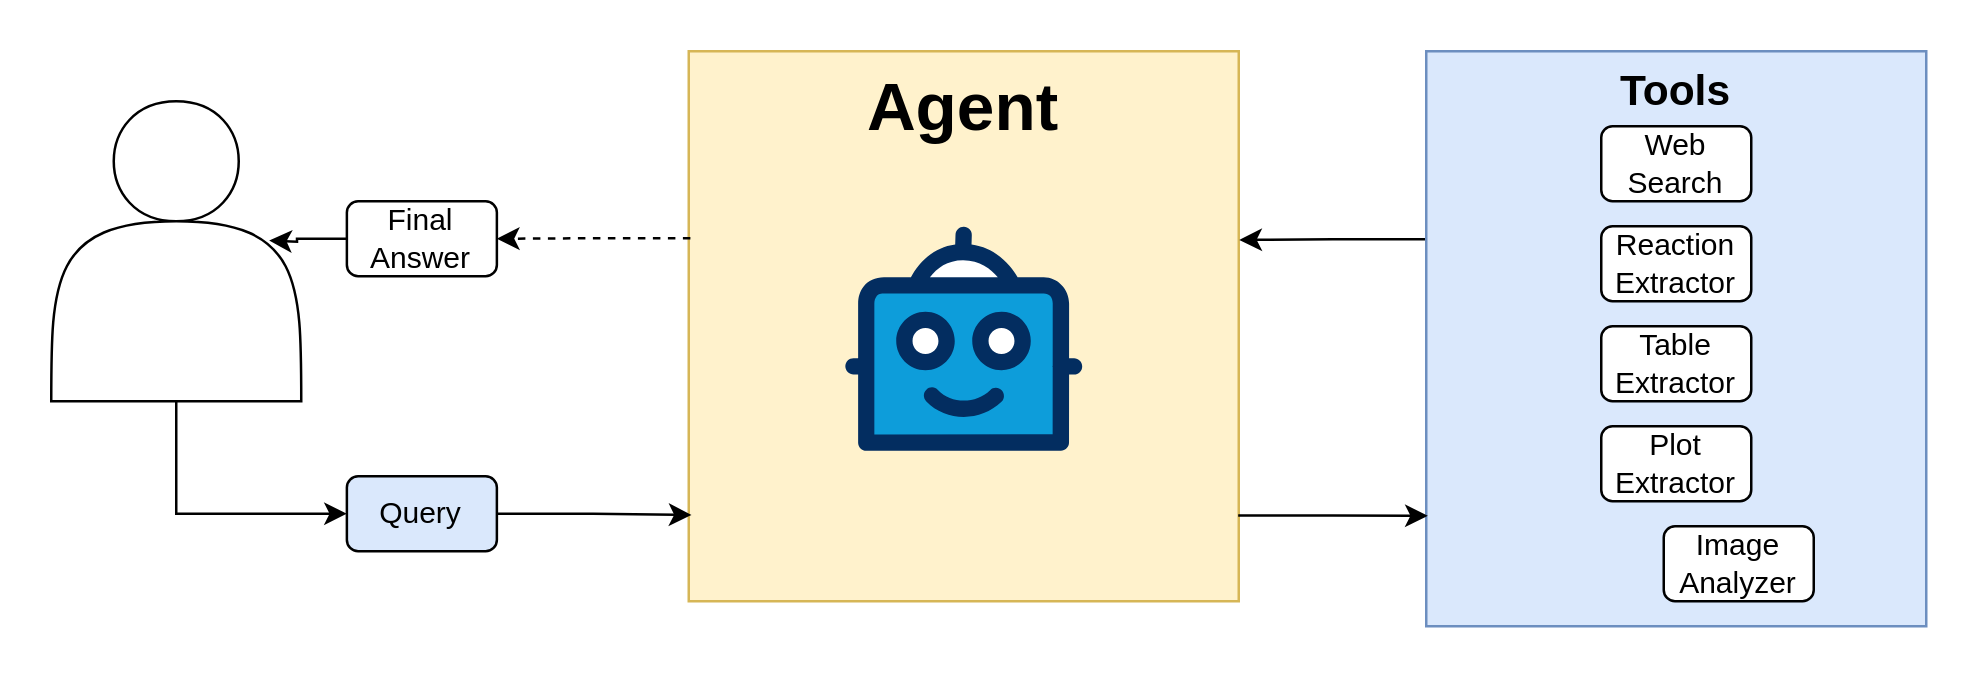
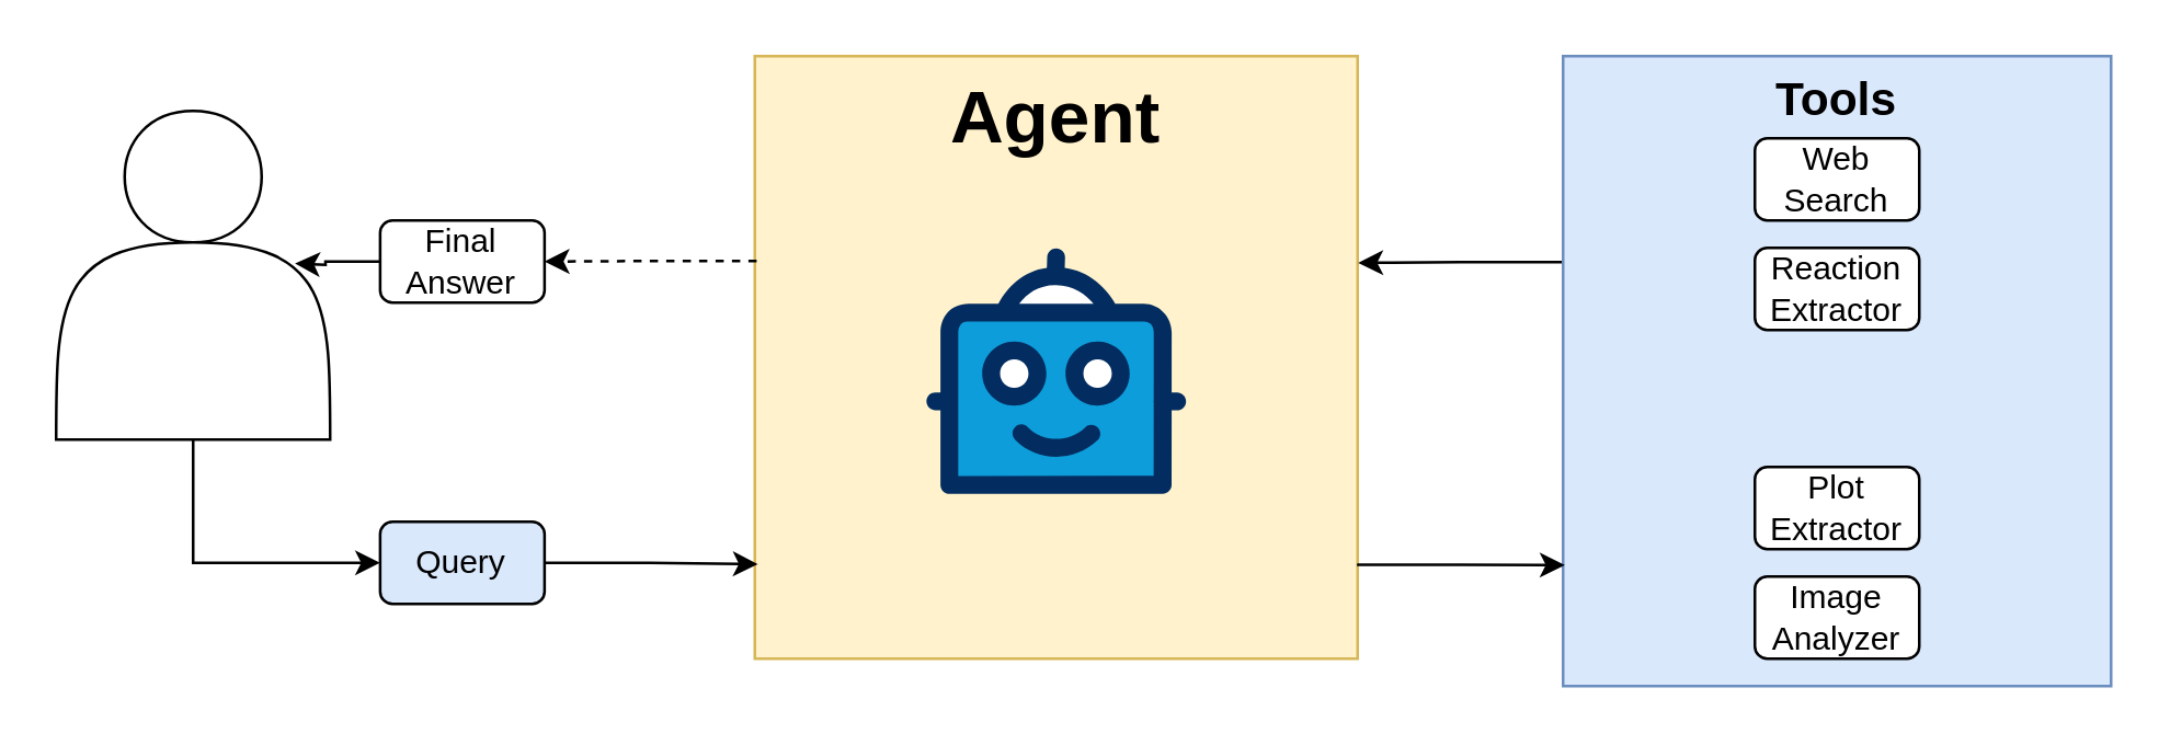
- <mxCell id="16" value="Table Extractor" style="rounded=1;whiteSpace=wrap;html=1;fontSize=12;glass=0;strokeWidth=1;shadow=0;" vertex="1" parent="1"><mxGeometry x="640" y="130" width="60" height="30" as="geometry" /></mxCell>
- <mxCell id="18" value="Image Analyzer" style="rounded=1;whiteSpace=wrap;html=1;fontSize=12;glass=0;strokeWidth=1;shadow=0;" vertex="1" parent="1"><mxGeometry x="665" y="210" width="60" height="30" as="geometry" /></mxCell>
+ <mxCell id="18" value="Image Analyzer" style="rounded=1;whiteSpace=wrap;html=1;fontSize=12;glass=0;strokeWidth=1;shadow=0;" vertex="1" parent="1"><mxGeometry x="640" y="210" width="60" height="30" as="geometry" /></mxCell>
